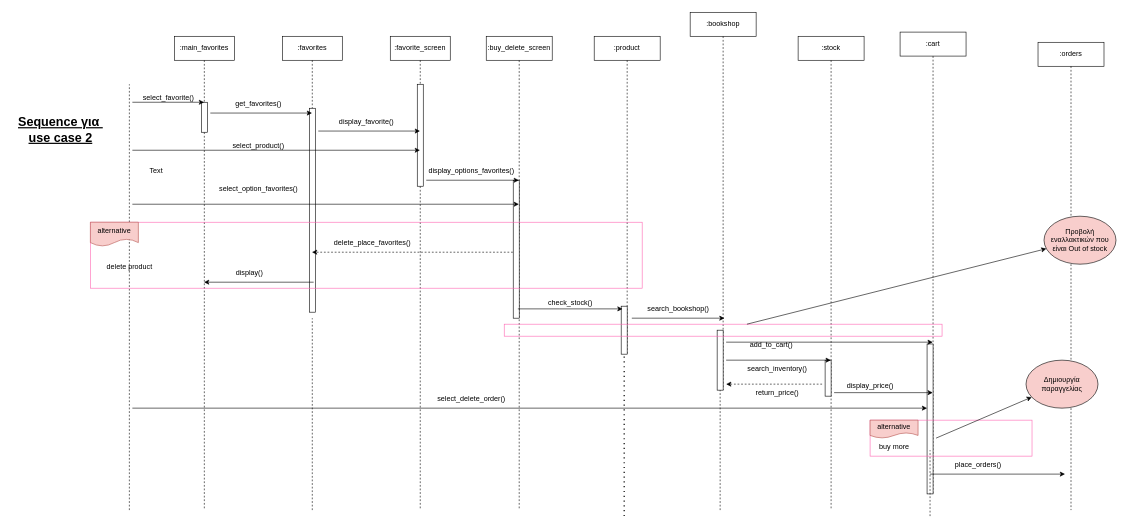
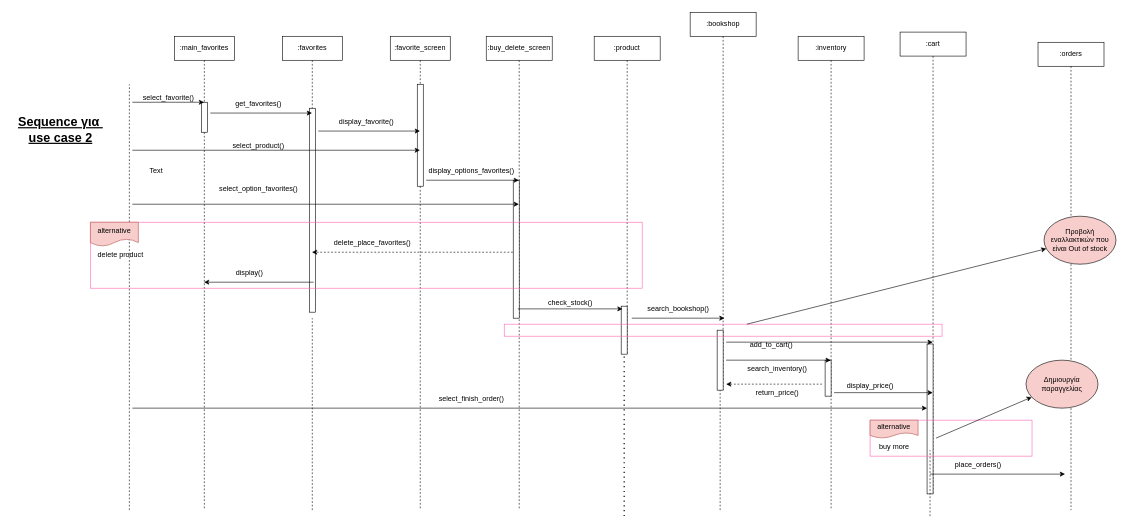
- <mxCell id="22" value=":stock" style="shape=umlLifeline;perimeter=lifelinePerimeter;whiteSpace=wrap;html=1;container=0;dropTarget=0;collapsible=0;recursiveResize=0;outlineConnect=0;portConstraint=eastwest;newEdgeStyle={&quot;edgeStyle&quot;:&quot;elbowEdgeStyle&quot;,&quot;elbow&quot;:&quot;vertical&quot;,&quot;curved&quot;:0,&quot;rounded&quot;:0};" vertex="1" parent="1"><mxGeometry x="1330" y="60" width="110" height="790" as="geometry" /></mxCell>
+ <mxCell id="22" value=":inventory" style="shape=umlLifeline;perimeter=lifelinePerimeter;whiteSpace=wrap;html=1;container=0;dropTarget=0;collapsible=0;recursiveResize=0;outlineConnect=0;portConstraint=eastwest;newEdgeStyle={&quot;edgeStyle&quot;:&quot;elbowEdgeStyle&quot;,&quot;elbow&quot;:&quot;vertical&quot;,&quot;curved&quot;:0,&quot;rounded&quot;:0};" vertex="1" parent="1"><mxGeometry x="1330" y="60" width="110" height="790" as="geometry" /></mxCell>
- <mxCell id="51" value="delete product" style="text;html=1;align=center;verticalAlign=middle;resizable=0;points=[];autosize=1;strokeColor=none;fillColor=none;" vertex="1" parent="1"><mxGeometry x="165" y="430" width="100" height="30" as="geometry" /></mxCell>
+ <mxCell id="51" value="delete product" style="text;html=1;align=center;verticalAlign=middle;resizable=0;points=[];autosize=1;strokeColor=none;fillColor=none;" vertex="1" parent="1"><mxGeometry x="150" y="410" width="100" height="30" as="geometry" /></mxCell>
- <mxCell id="54" value="select_delete_order()" style="text;html=1;align=center;verticalAlign=middle;resizable=0;points=[];autosize=1;strokeColor=none;fillColor=none;" vertex="1" parent="1"><mxGeometry x="720" y="650" width="130" height="30" as="geometry" /></mxCell>
+ <mxCell id="54" value="select_finish_order()" style="text;html=1;align=center;verticalAlign=middle;resizable=0;points=[];autosize=1;strokeColor=none;fillColor=none;" vertex="1" parent="1"><mxGeometry x="720" y="650" width="130" height="30" as="geometry" /></mxCell>
